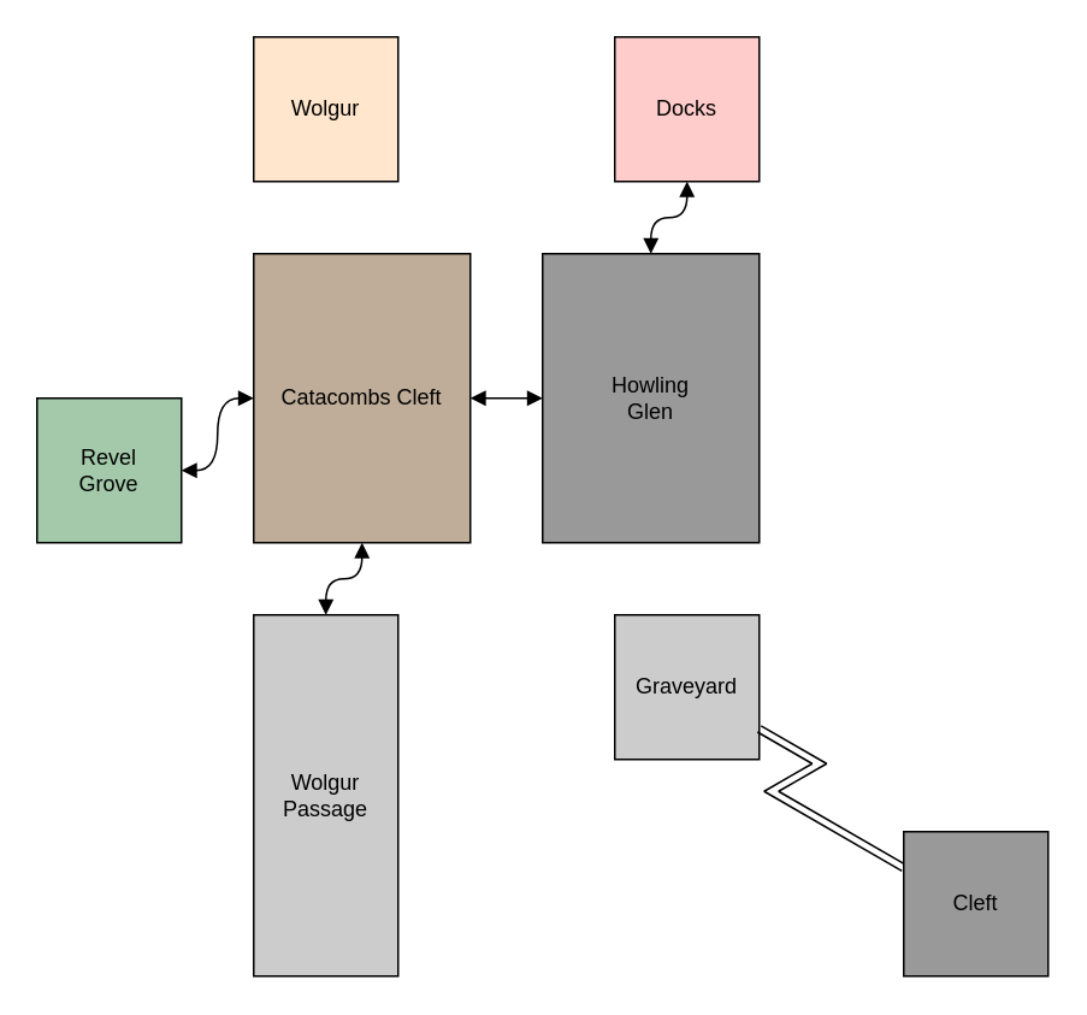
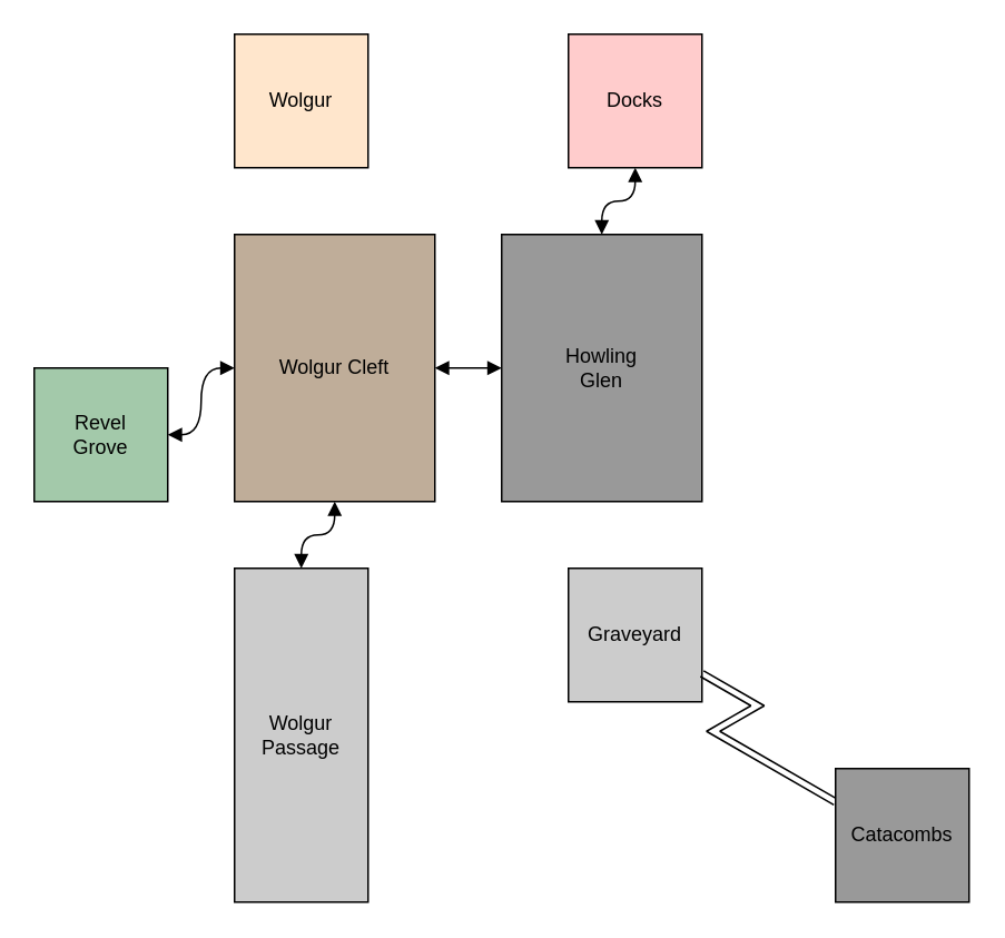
- <mxCell id="5" value="Catacombs Cleft" style="rounded=0;whiteSpace=wrap;html=1;fillColor=#BFAD99;" parent="1" vertex="1"><mxGeometry x="140" y="140" width="120" height="160" as="geometry" /></mxCell>
+ <mxCell id="5" value="Wolgur Cleft" style="rounded=0;whiteSpace=wrap;html=1;fillColor=#BFAD99;" parent="1" vertex="1"><mxGeometry x="140" y="140" width="120" height="160" as="geometry" /></mxCell>
- <mxCell id="11" value="Cleft" style="rounded=0;whiteSpace=wrap;html=1;fillColor=#999999;" parent="1" vertex="1"><mxGeometry x="500" y="460" width="80" height="80" as="geometry" /></mxCell>
+ <mxCell id="11" value="Catacombs" style="rounded=0;whiteSpace=wrap;html=1;fillColor=#999999;" parent="1" vertex="1"><mxGeometry x="500" y="460" width="80" height="80" as="geometry" /></mxCell>
